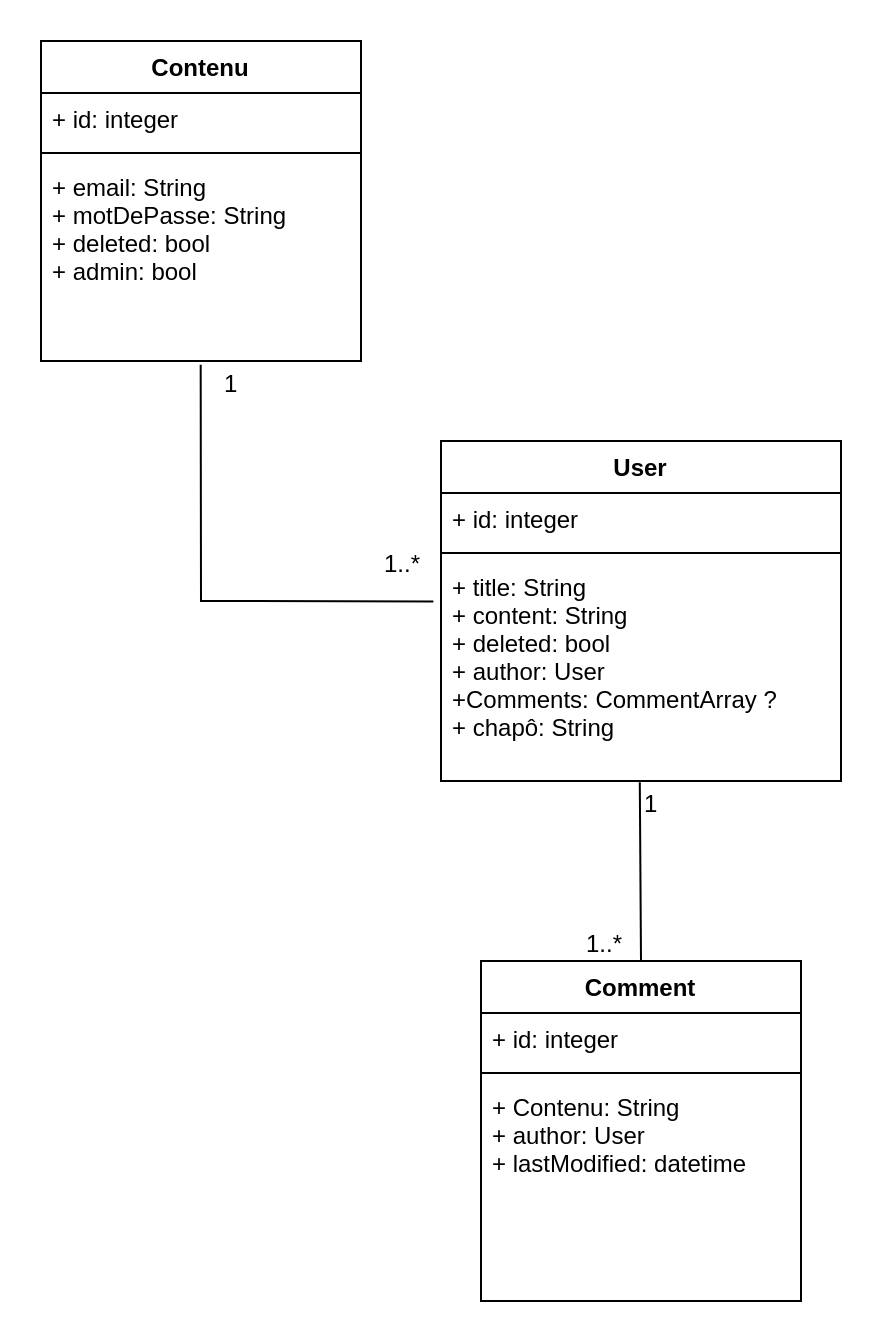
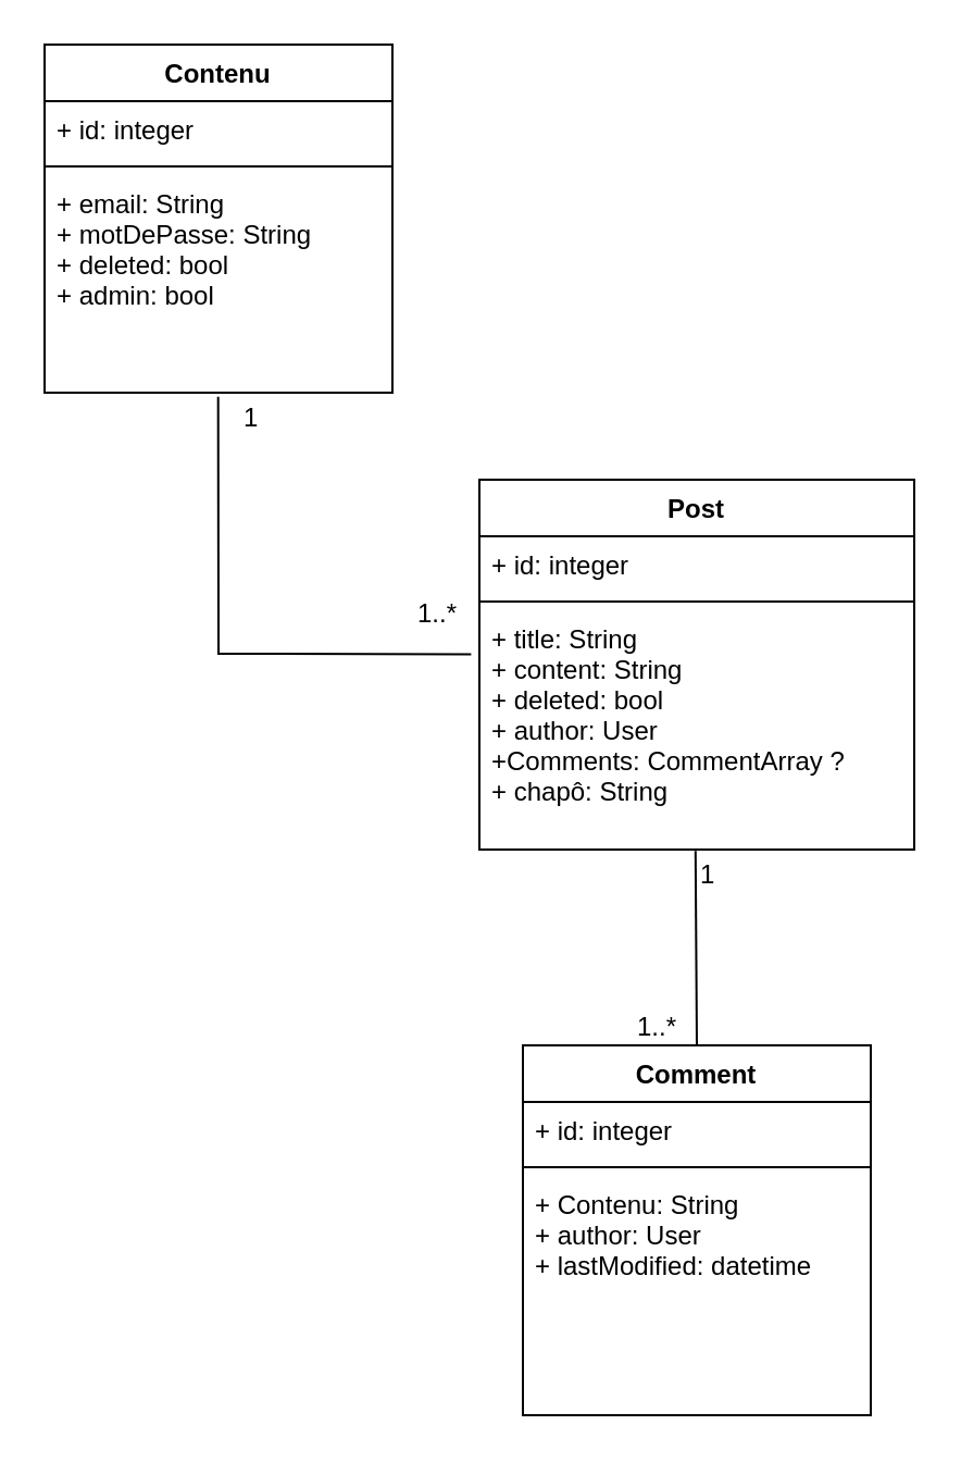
- <mxCell id="6" value="User" style="swimlane;fontStyle=1;align=center;verticalAlign=top;childLayout=stackLayout;horizontal=1;startSize=26;horizontalStack=0;resizeParent=1;resizeParentMax=0;resizeLast=0;collapsible=1;marginBottom=0;" parent="1" vertex="1"><mxGeometry x="220" y="220" width="200" height="170" as="geometry" /></mxCell>
+ <mxCell id="6" value="Post" style="swimlane;fontStyle=1;align=center;verticalAlign=top;childLayout=stackLayout;horizontal=1;startSize=26;horizontalStack=0;resizeParent=1;resizeParentMax=0;resizeLast=0;collapsible=1;marginBottom=0;" parent="1" vertex="1"><mxGeometry x="220" y="220" width="200" height="170" as="geometry" /></mxCell>
